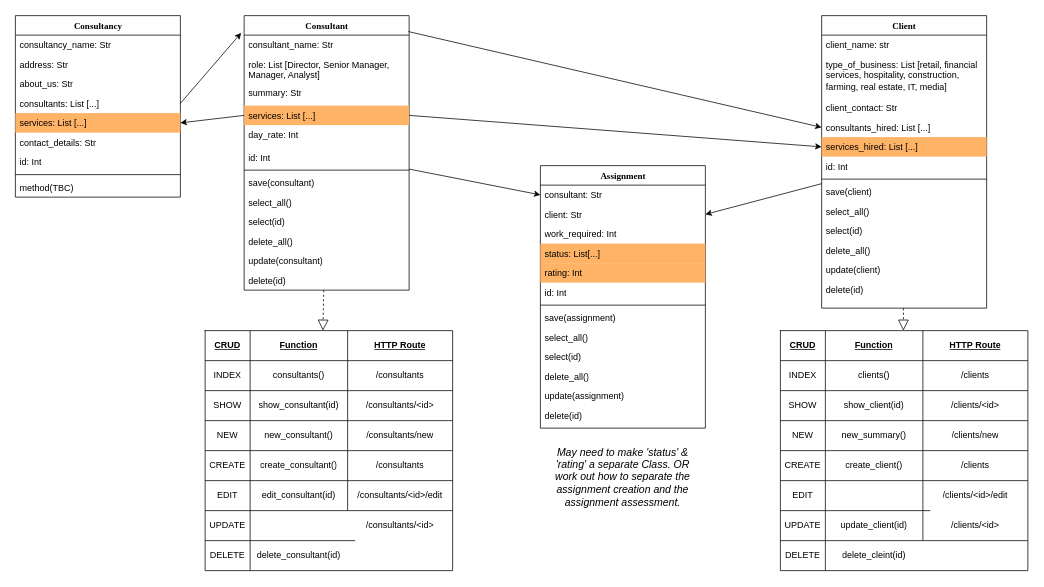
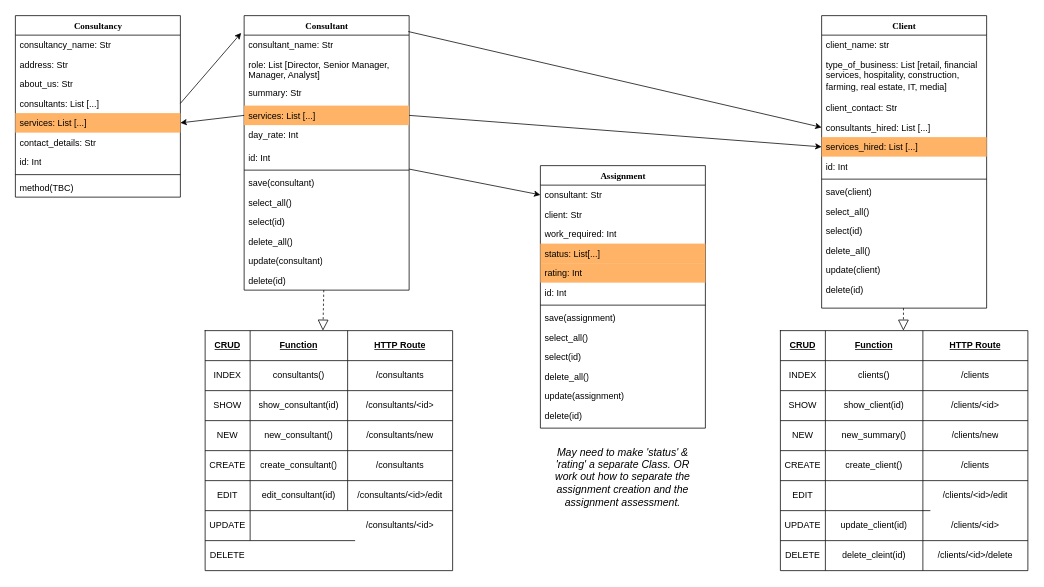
- <mxCell id="124" value="" style="endArrow=classic;html=1;entryX=1;entryY=0.5;entryDx=0;entryDy=0;" edge="1" parent="1" source="2" target="111"><mxGeometry width="50" height="50" relative="1" as="geometry"><mxPoint x="555" y="277.07" as="sourcePoint" /><mxPoint x="730" y="379" as="targetPoint" /></mxGeometry></mxCell>
- <mxCell id="74" value="delete_consultant(id)" style="shape=partialRectangle;html=1;whiteSpace=wrap;connectable=0;overflow=hidden;fillColor=none;top=0;left=0;bottom=0;right=0;" parent="72" vertex="1"><mxGeometry x="60" width="130" height="40" as="geometry" /></mxCell>
+ <mxCell id="106" value="/clients/&amp;lt;id&amp;gt;/delete" style="shape=partialRectangle;html=1;whiteSpace=wrap;connectable=0;overflow=hidden;fillColor=none;top=0;left=0;bottom=0;right=0;" parent="103" vertex="1"><mxGeometry x="190" width="140" height="40" as="geometry" /></mxCell>
